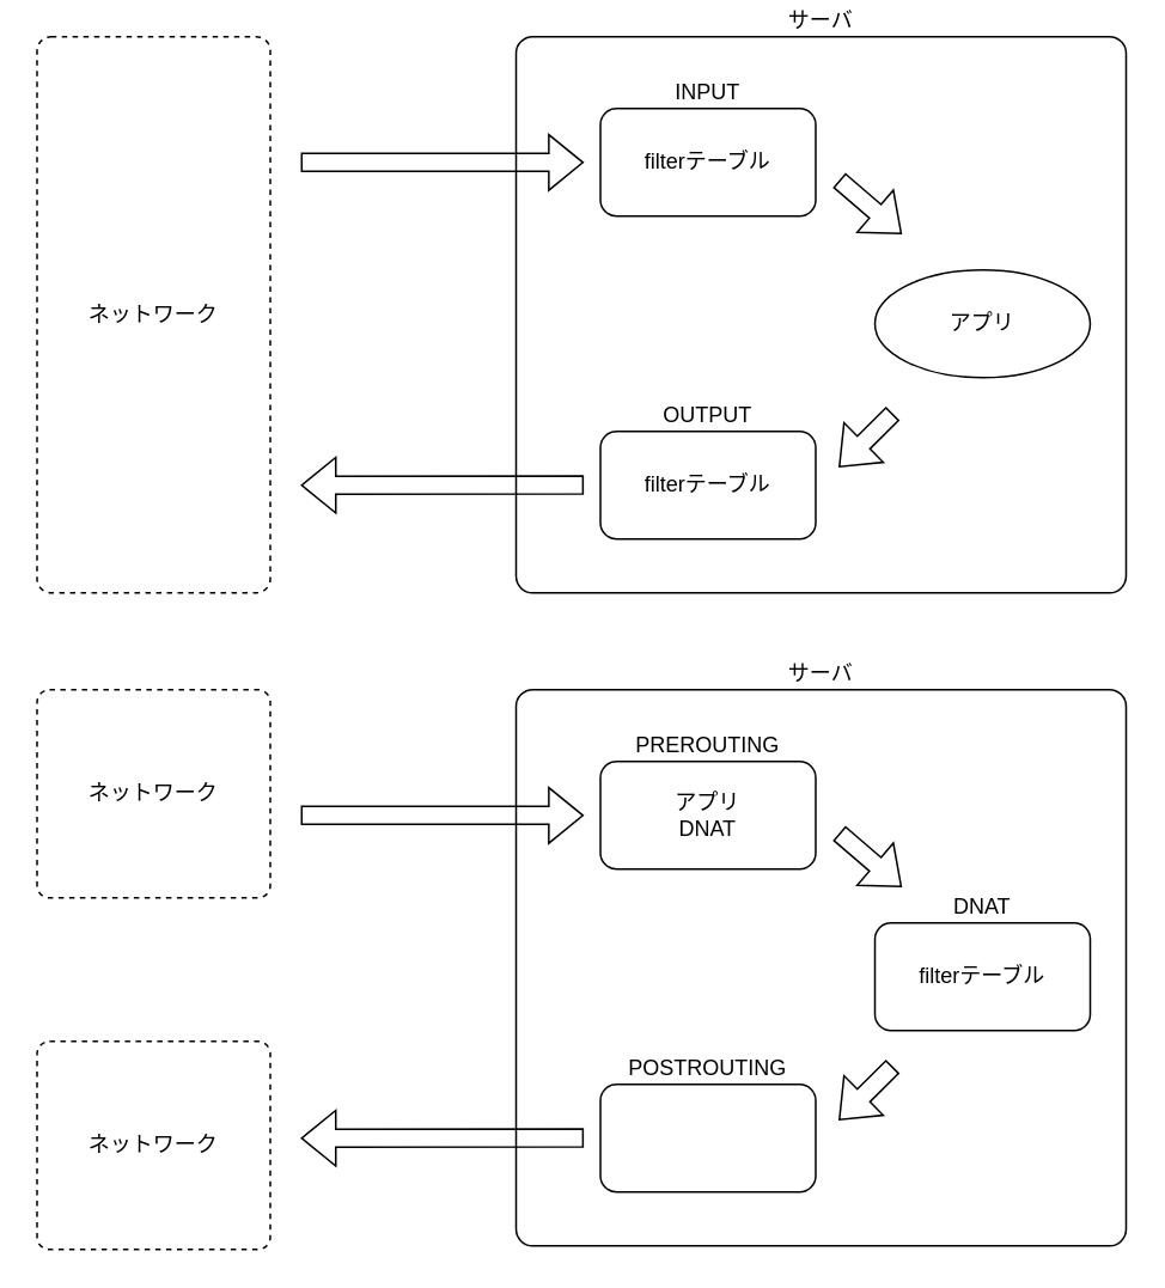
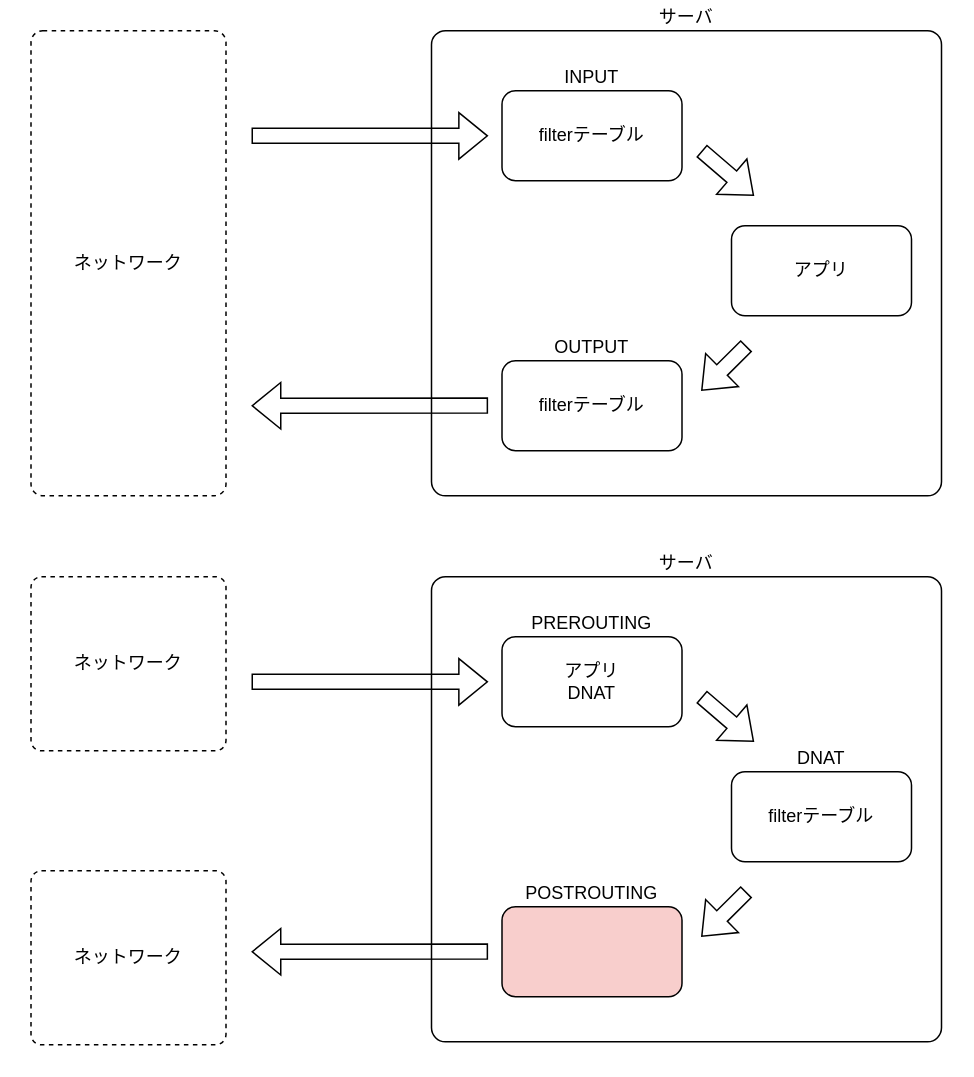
- <mxCell id="8" value="アプリ" style="ellipse;whiteSpace=wrap;html=1;" vertex="1" parent="1"><mxGeometry x="487" y="150" width="120" height="60" as="geometry" /></mxCell>
+ <mxCell id="8" value="アプリ" style="rounded=1;whiteSpace=wrap;html=1;" vertex="1" parent="1"><mxGeometry x="487" y="150" width="120" height="60" as="geometry" /></mxCell>
- <mxCell id="18" value="POSTROUTING" style="rounded=1;whiteSpace=wrap;html=1;labelPosition=center;verticalLabelPosition=top;align=center;verticalAlign=bottom;" vertex="1" parent="1"><mxGeometry x="334" y="604" width="120" height="60" as="geometry" /></mxCell>
+ <mxCell id="18" value="POSTROUTING" style="rounded=1;whiteSpace=wrap;html=1;labelPosition=center;verticalLabelPosition=top;align=center;verticalAlign=bottom;fillColor=#f8cecc;" vertex="1" parent="1"><mxGeometry x="334" y="604" width="120" height="60" as="geometry" /></mxCell>
